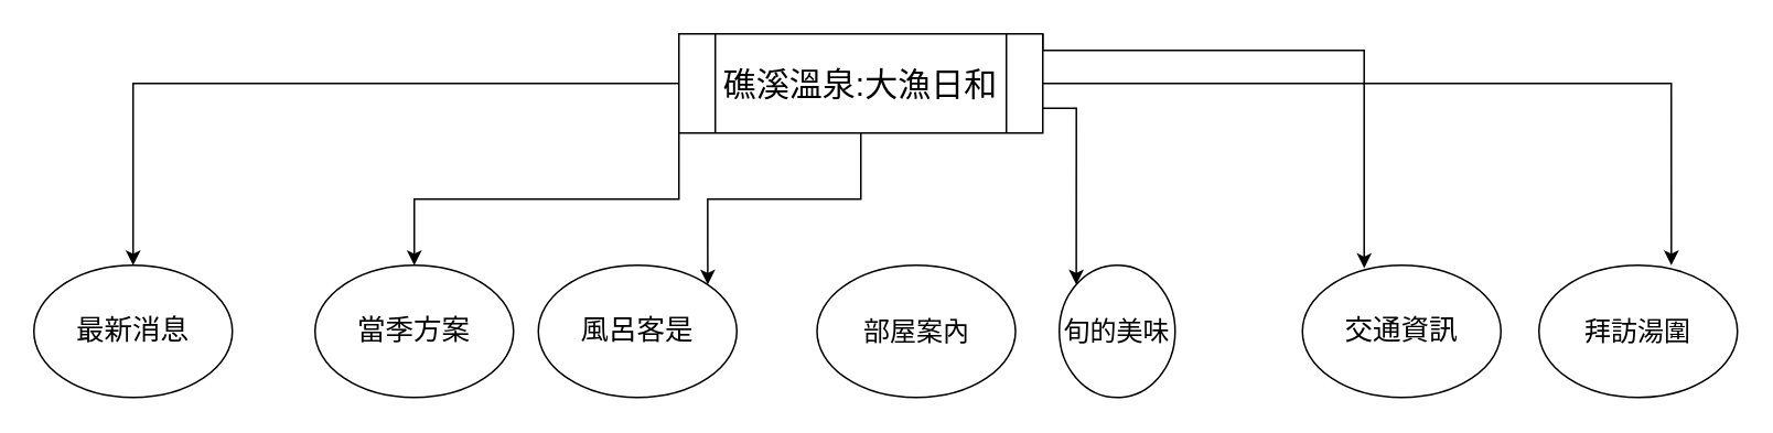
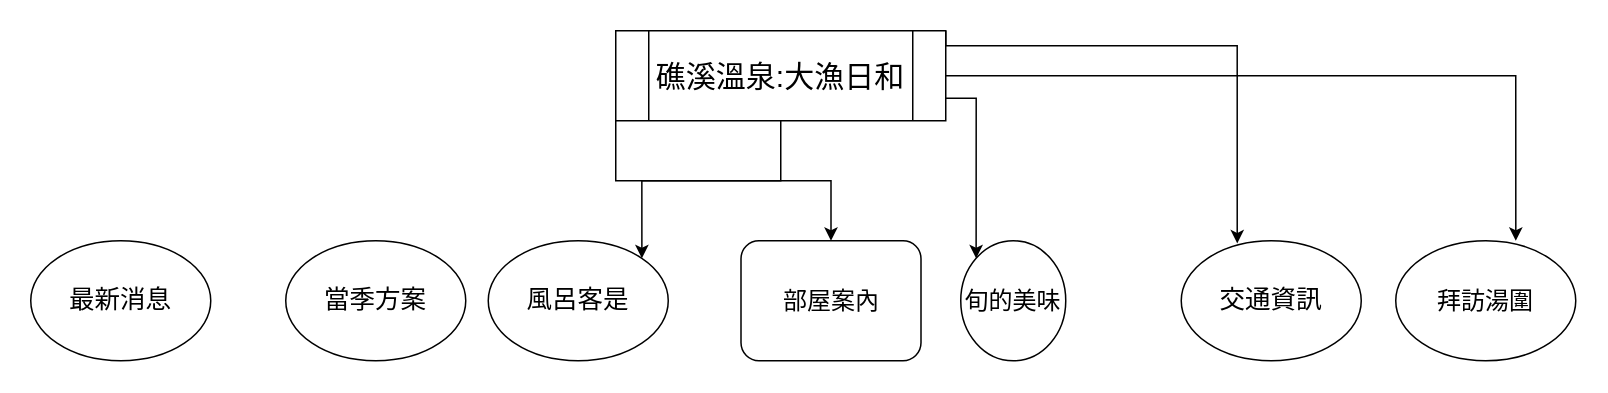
- <mxCell id="2" style="edgeStyle=orthogonalEdgeStyle;rounded=0;orthogonalLoop=1;jettySize=auto;html=1;entryX=0.5;entryY=0;entryDx=0;entryDy=0;" edge="1" parent="1" source="8" target="9"><mxGeometry relative="1" as="geometry" /></mxCell>
- <mxCell id="3" style="edgeStyle=orthogonalEdgeStyle;rounded=0;orthogonalLoop=1;jettySize=auto;html=1;exitX=0;exitY=1;exitDx=0;exitDy=0;" edge="1" parent="1" source="8" target="10"><mxGeometry relative="1" as="geometry" /></mxCell>
+ <mxCell id="3" style="edgeStyle=orthogonalEdgeStyle;rounded=0;orthogonalLoop=1;jettySize=auto;html=1;exitX=0;exitY=1;exitDx=0;exitDy=0;" edge="1" parent="1" source="8" target="12"><mxGeometry relative="1" as="geometry" /></mxCell>
- <mxCell id="12" value="&lt;font style=&quot;font-size: 16px&quot;&gt;部屋案內&lt;/font&gt;" style="ellipse;whiteSpace=wrap;html=1;" vertex="1" parent="1"><mxGeometry x="493.5" y="160" width="120" height="80" as="geometry" /></mxCell>
+ <mxCell id="12" value="&lt;font style=&quot;font-size: 16px&quot;&gt;部屋案內&lt;/font&gt;" style="whiteSpace=wrap;html=1;rounded=1;" vertex="1" parent="1"><mxGeometry x="493.5" y="160" width="120" height="80" as="geometry" /></mxCell>
